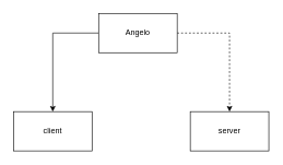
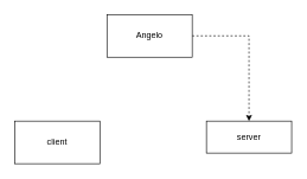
- <mxCell id="2" style="edgeStyle=orthogonalEdgeStyle;rounded=0;orthogonalLoop=1;jettySize=auto;html=1;" edge="1" parent="1" source="4" target="5"><mxGeometry relative="1" as="geometry" /></mxCell>
- <mxCell id="6" value="server" style="rounded=0;whiteSpace=wrap;html=1;" vertex="1" parent="1"><mxGeometry x="290" y="170" width="120" height="60" as="geometry" /></mxCell>
+ <mxCell id="6" value="server" style="rounded=0;whiteSpace=wrap;html=1;" vertex="1" parent="1"><mxGeometry x="290" y="170" width="120" height="45" as="geometry" /></mxCell>
